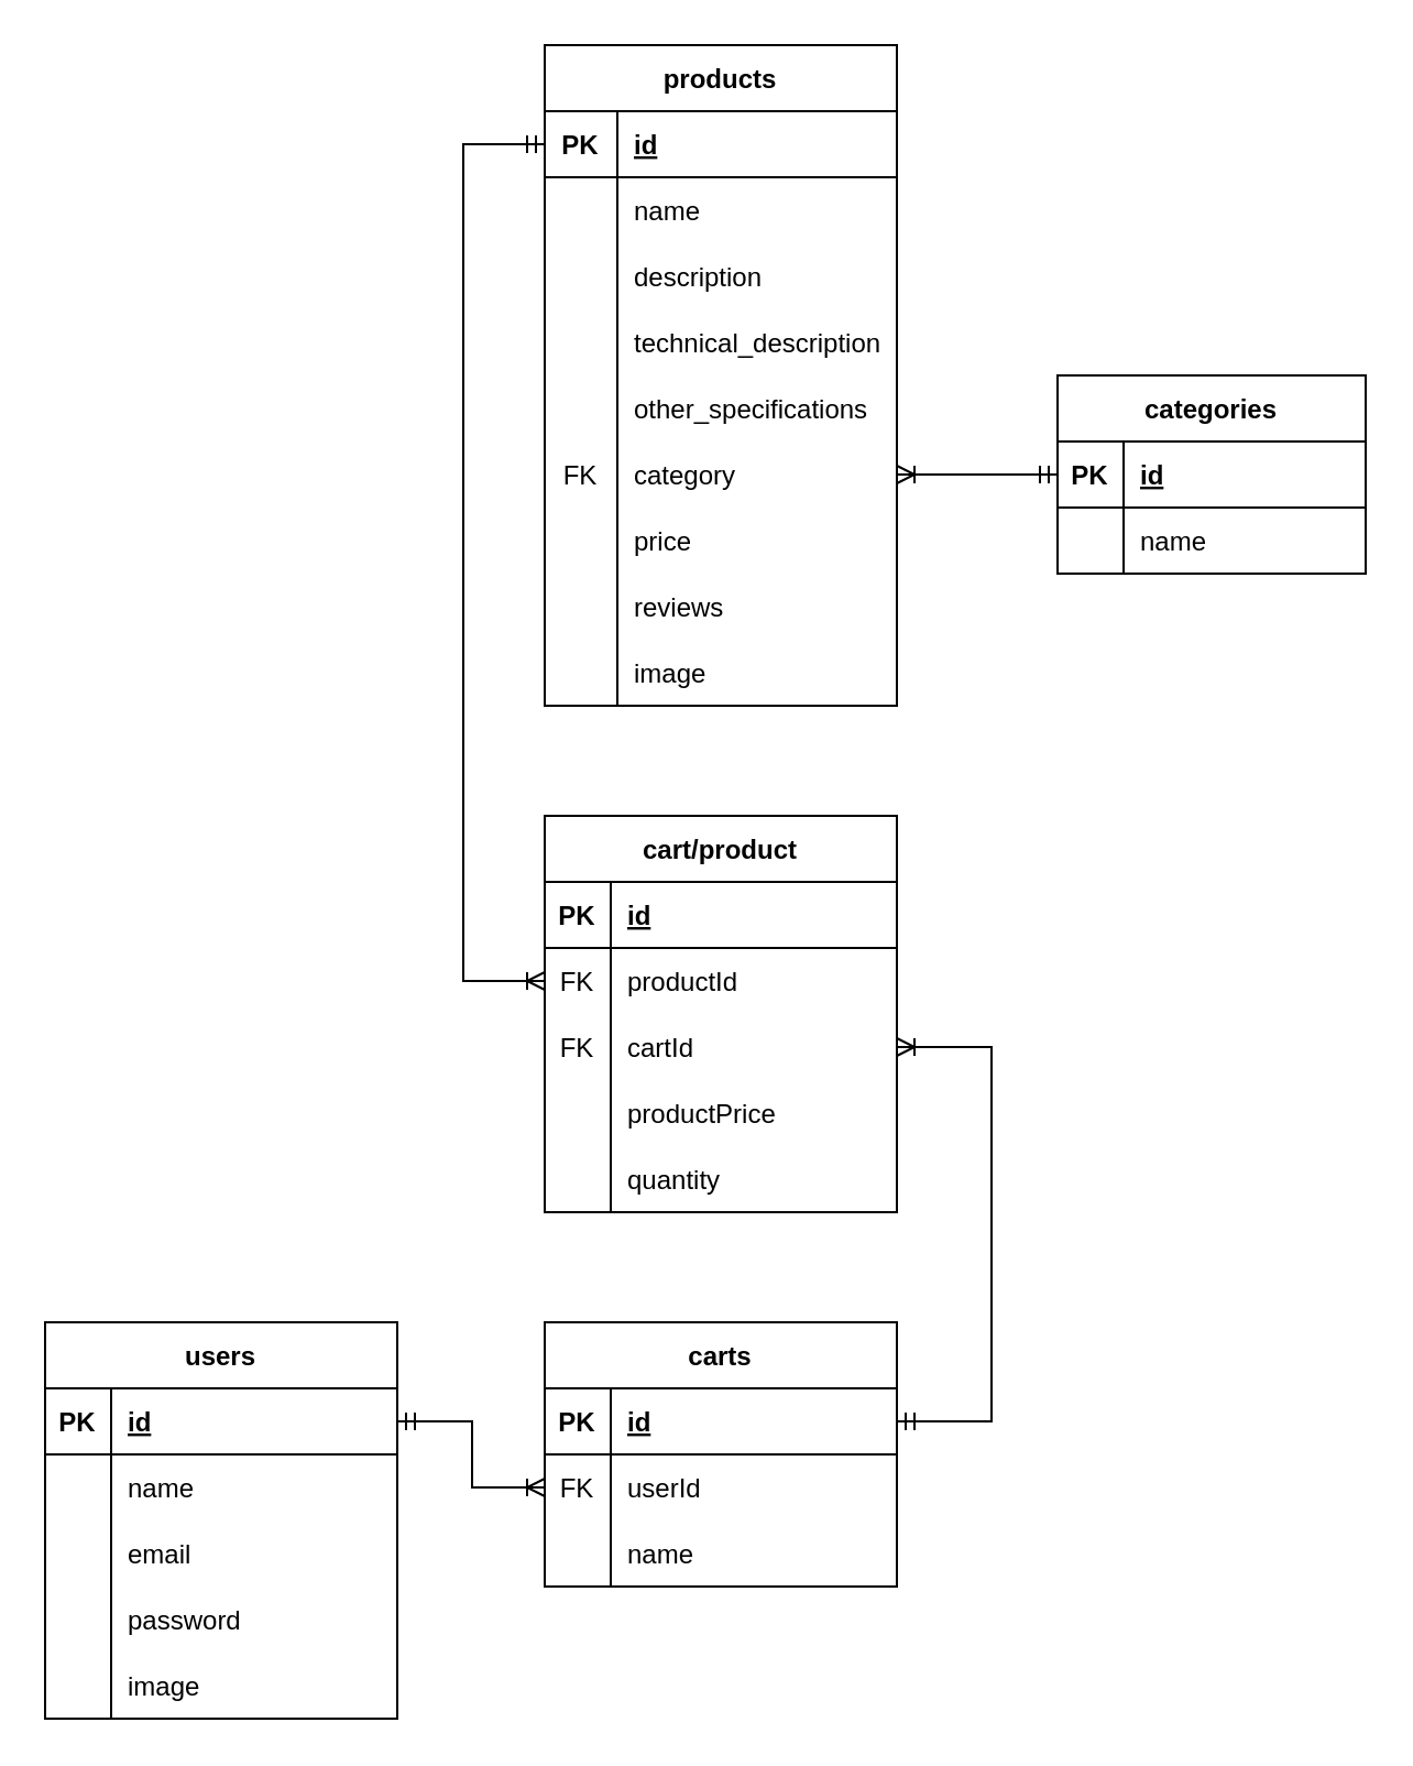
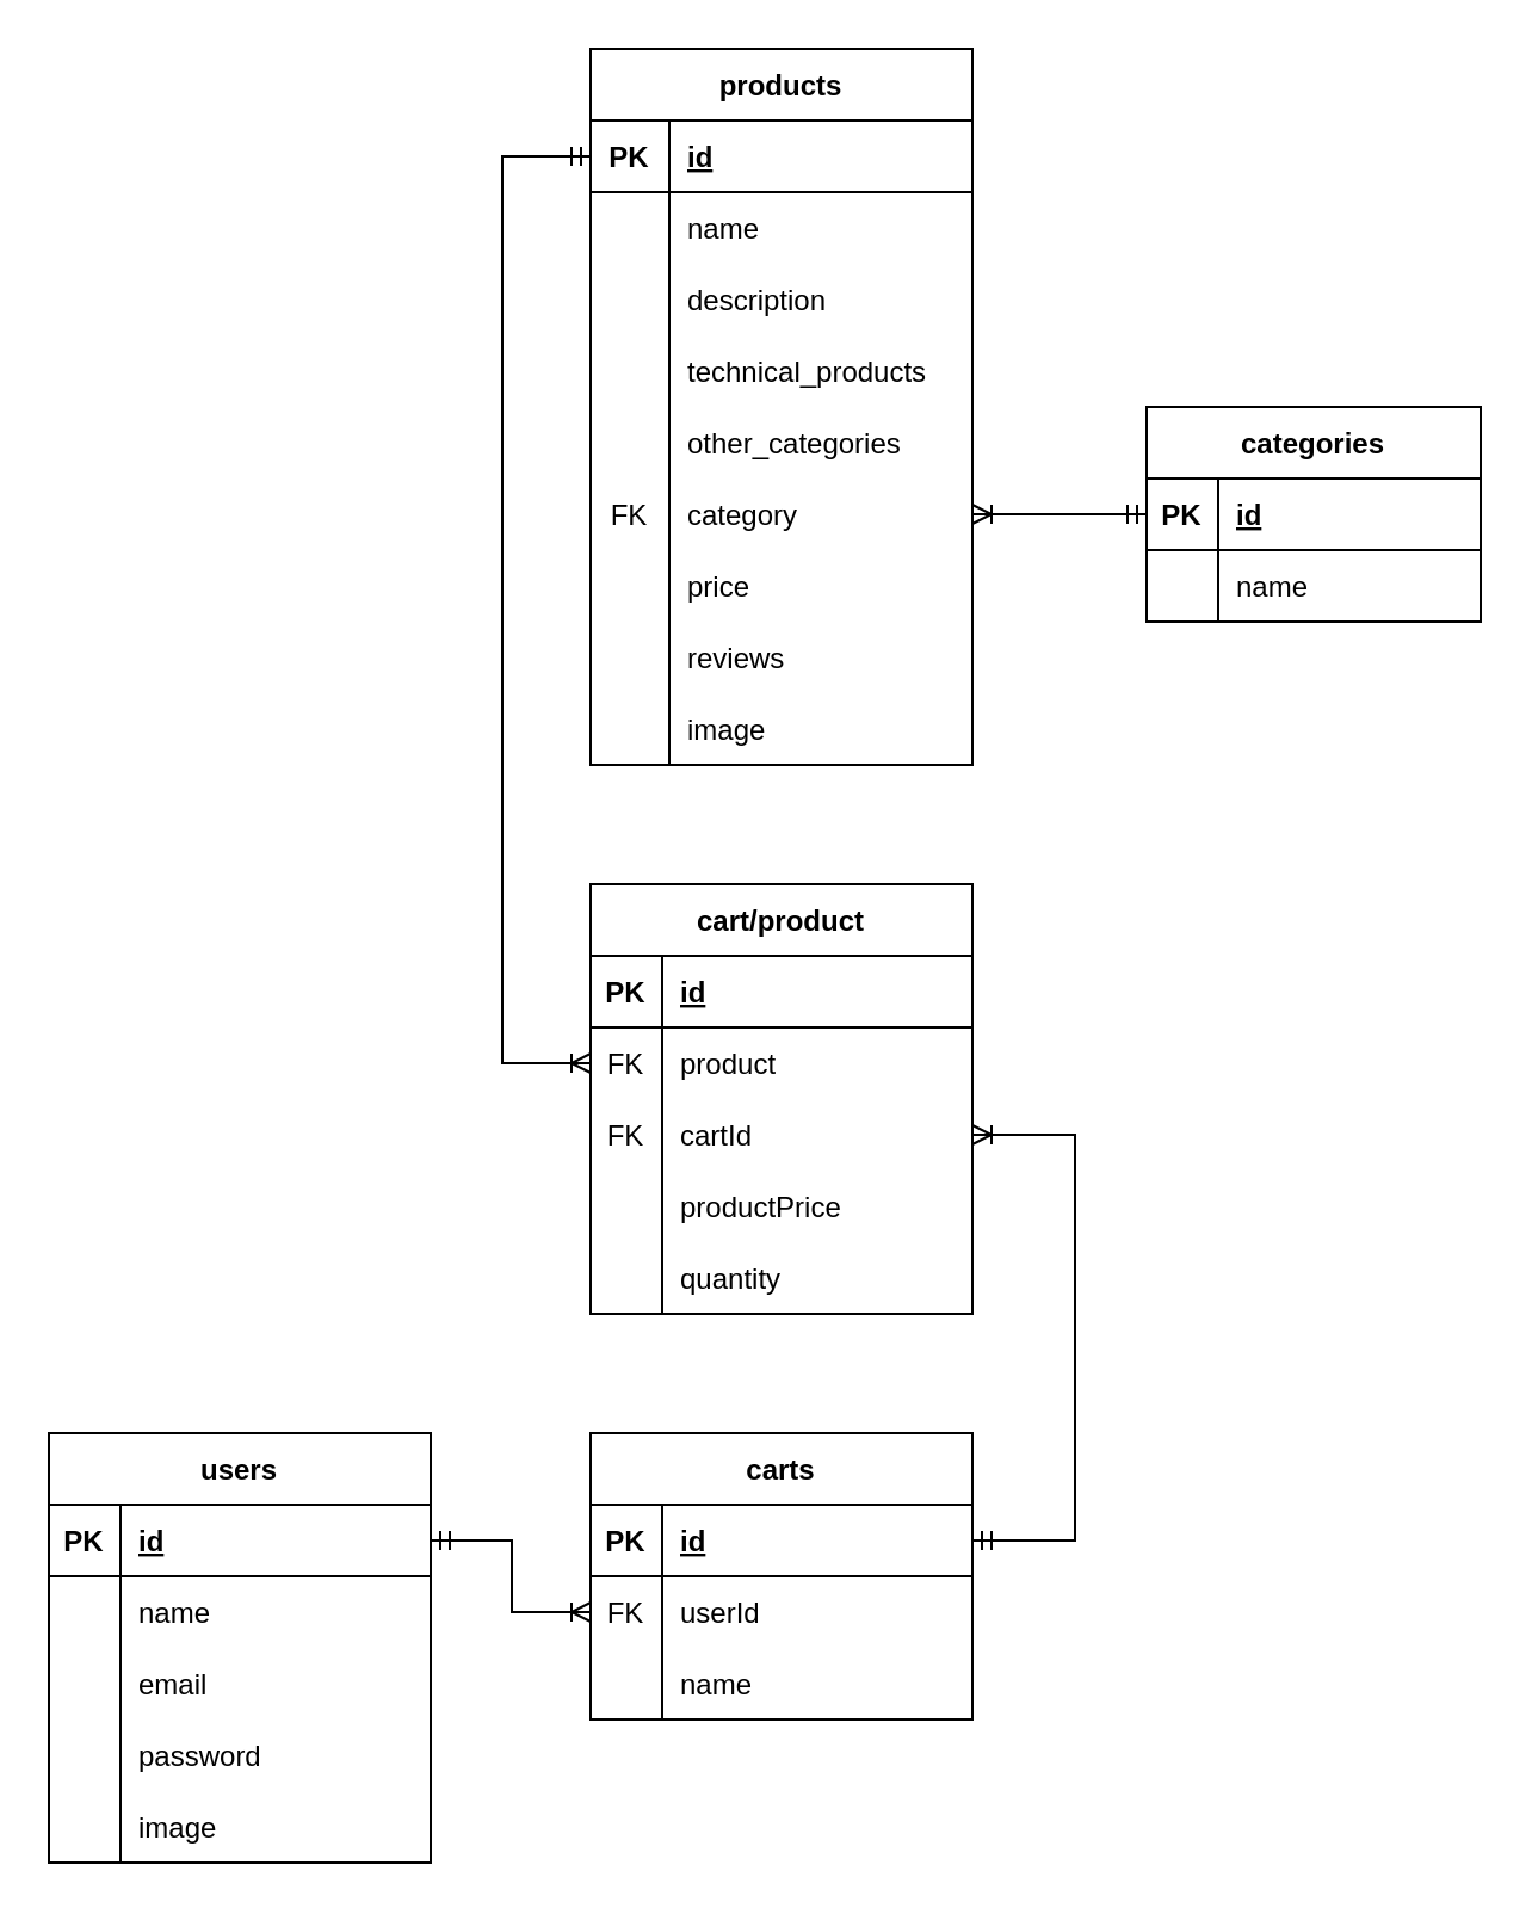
- <mxCell id="14" value="technical_description" style="shape=partialRectangle;connectable=0;fillColor=none;top=0;left=0;bottom=0;right=0;align=left;spacingLeft=6;overflow=hidden;" parent="12" vertex="1"><mxGeometry x="33" width="127" height="30" as="geometry"><mxRectangle width="127" height="30" as="alternateBounds" /></mxGeometry></mxCell>
+ <mxCell id="14" value="technical_products" style="shape=partialRectangle;connectable=0;fillColor=none;top=0;left=0;bottom=0;right=0;align=left;spacingLeft=6;overflow=hidden;" parent="12" vertex="1"><mxGeometry x="33" width="127" height="30" as="geometry"><mxRectangle width="127" height="30" as="alternateBounds" /></mxGeometry></mxCell>
- <mxCell id="17" value="other_specifications" style="shape=partialRectangle;connectable=0;fillColor=none;top=0;left=0;bottom=0;right=0;align=left;spacingLeft=6;overflow=hidden;" parent="15" vertex="1"><mxGeometry x="33" width="127" height="30" as="geometry"><mxRectangle width="127" height="30" as="alternateBounds" /></mxGeometry></mxCell>
+ <mxCell id="17" value="other_categories" style="shape=partialRectangle;connectable=0;fillColor=none;top=0;left=0;bottom=0;right=0;align=left;spacingLeft=6;overflow=hidden;" parent="15" vertex="1"><mxGeometry x="33" width="127" height="30" as="geometry"><mxRectangle width="127" height="30" as="alternateBounds" /></mxGeometry></mxCell>
- <mxCell id="44" value="productId" style="shape=partialRectangle;connectable=0;fillColor=none;top=0;left=0;bottom=0;right=0;align=left;spacingLeft=6;overflow=hidden;" parent="42" vertex="1"><mxGeometry x="30" width="130" height="30" as="geometry"><mxRectangle width="130" height="30" as="alternateBounds" /></mxGeometry></mxCell>
+ <mxCell id="44" value="product" style="shape=partialRectangle;connectable=0;fillColor=none;top=0;left=0;bottom=0;right=0;align=left;spacingLeft=6;overflow=hidden;" parent="42" vertex="1"><mxGeometry x="30" width="130" height="30" as="geometry"><mxRectangle width="130" height="30" as="alternateBounds" /></mxGeometry></mxCell>
